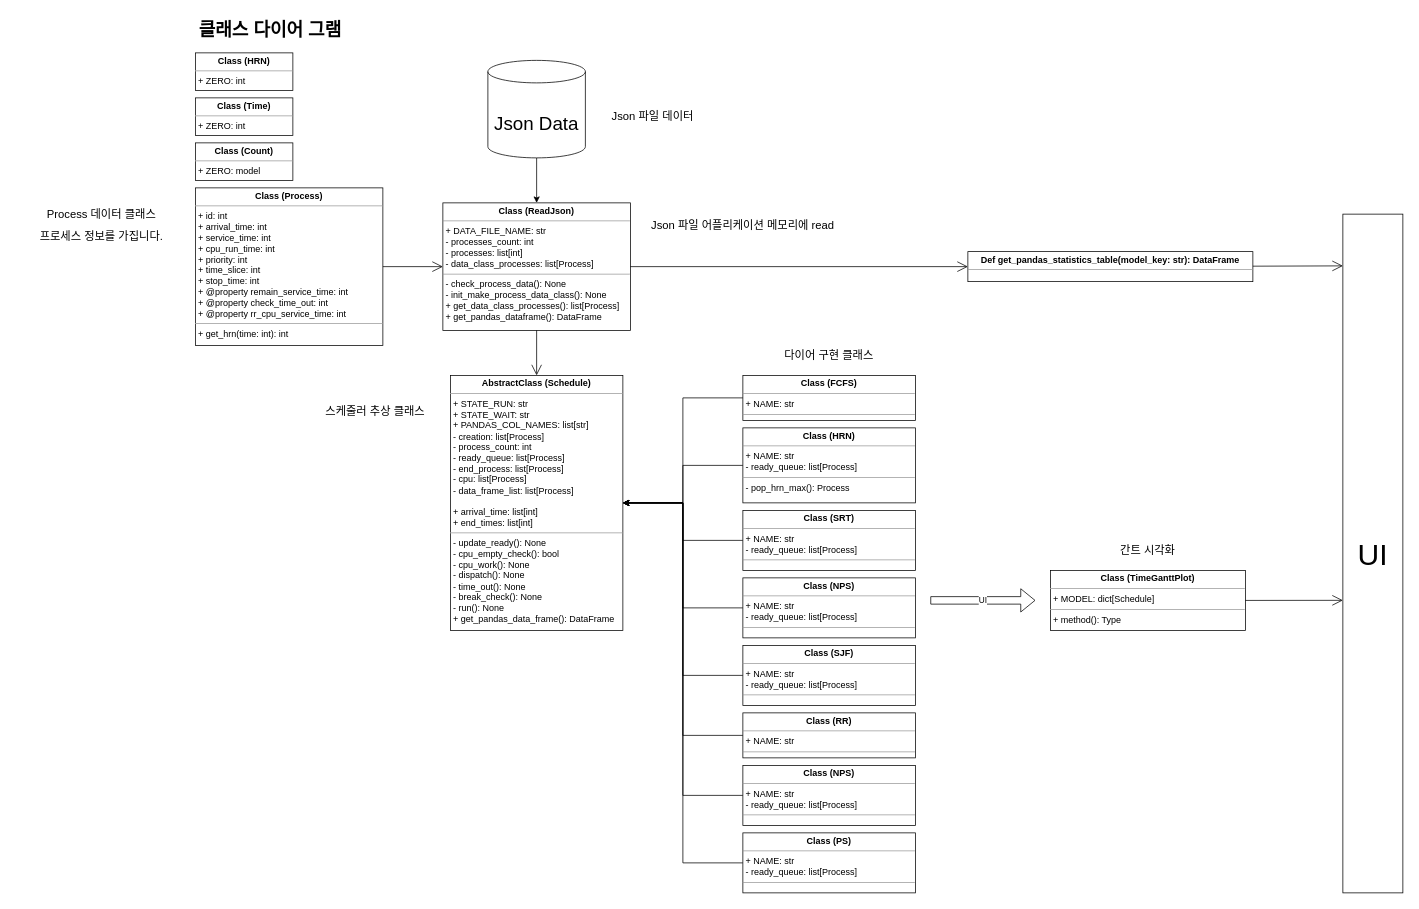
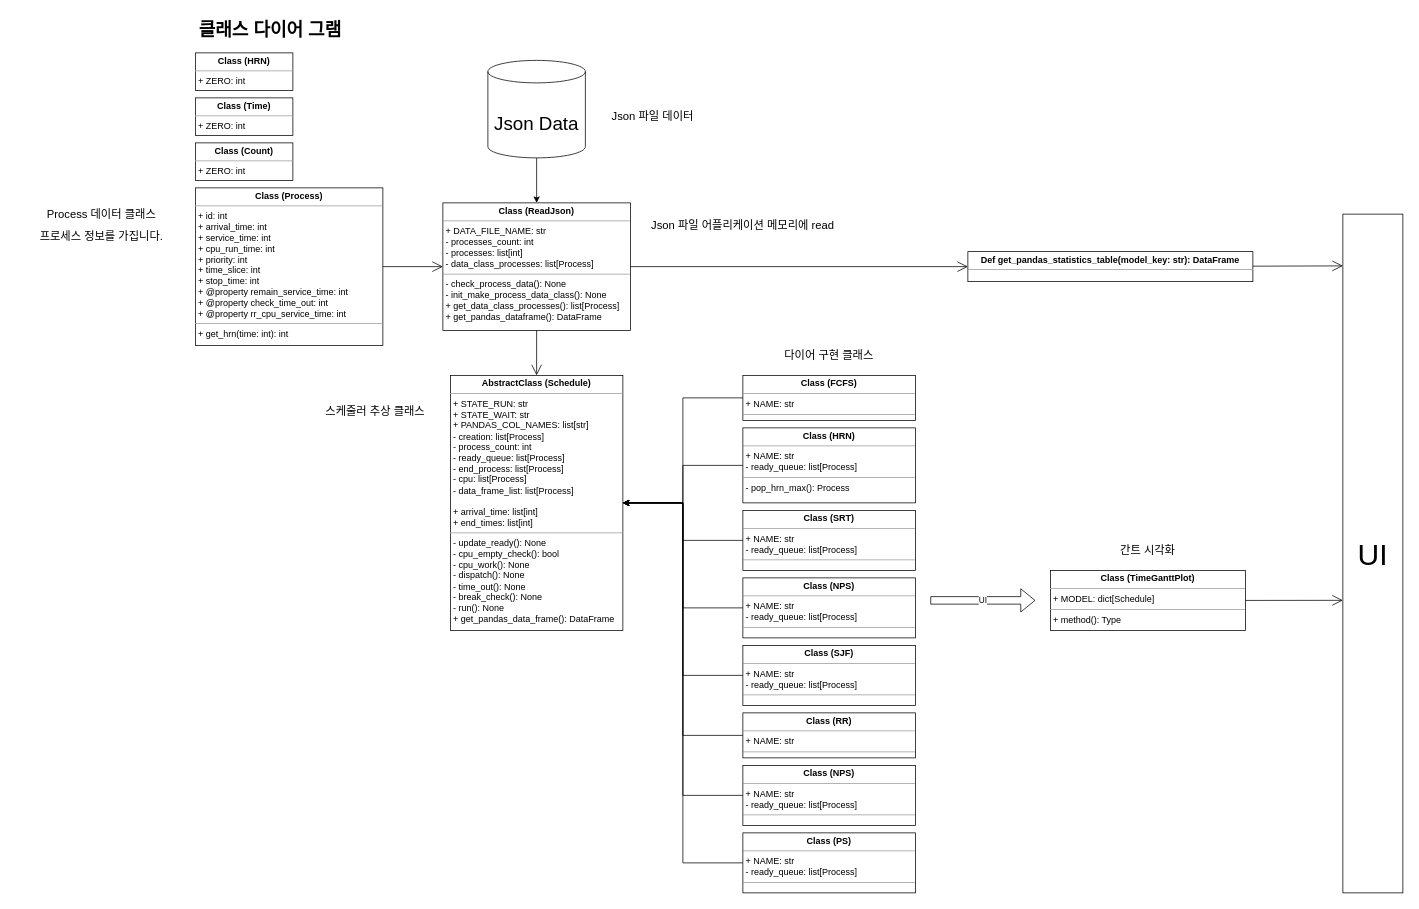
- <mxCell id="6" value="&lt;p style=&quot;margin: 0px ; margin-top: 4px ; text-align: center&quot;&gt;&lt;b&gt;Class (Count)&lt;/b&gt;&lt;/p&gt;&lt;hr size=&quot;1&quot;&gt;&lt;p style=&quot;margin: 0px ; margin-left: 4px&quot;&gt;+ ZERO: model&lt;/p&gt;" style="verticalAlign=top;align=left;overflow=fill;fontSize=12;fontFamily=Helvetica;html=1;" parent="1" vertex="1"><mxGeometry x="260" y="190" width="130" height="50" as="geometry" /></mxCell>
+ <mxCell id="6" value="&lt;p style=&quot;margin: 0px ; margin-top: 4px ; text-align: center&quot;&gt;&lt;b&gt;Class (Count)&lt;/b&gt;&lt;/p&gt;&lt;hr size=&quot;1&quot;&gt;&lt;p style=&quot;margin: 0px ; margin-left: 4px&quot;&gt;+ ZERO: int&lt;/p&gt;" style="verticalAlign=top;align=left;overflow=fill;fontSize=12;fontFamily=Helvetica;html=1;" parent="1" vertex="1"><mxGeometry x="260" y="190" width="130" height="50" as="geometry" /></mxCell>
